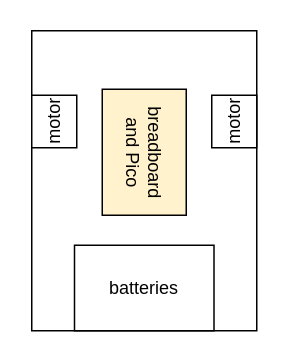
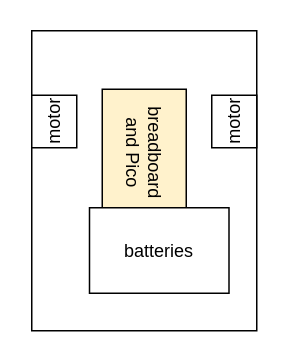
- <mxCell id="6" value="batteries" style="rounded=0;whiteSpace=wrap;html=1;" parent="1" vertex="1"><mxGeometry x="49" y="163" width="93" height="57" as="geometry" /></mxCell>
+ <mxCell id="6" value="batteries" style="rounded=0;whiteSpace=wrap;html=1;" parent="1" vertex="1"><mxGeometry x="59" y="138" width="93" height="57" as="geometry" /></mxCell>
